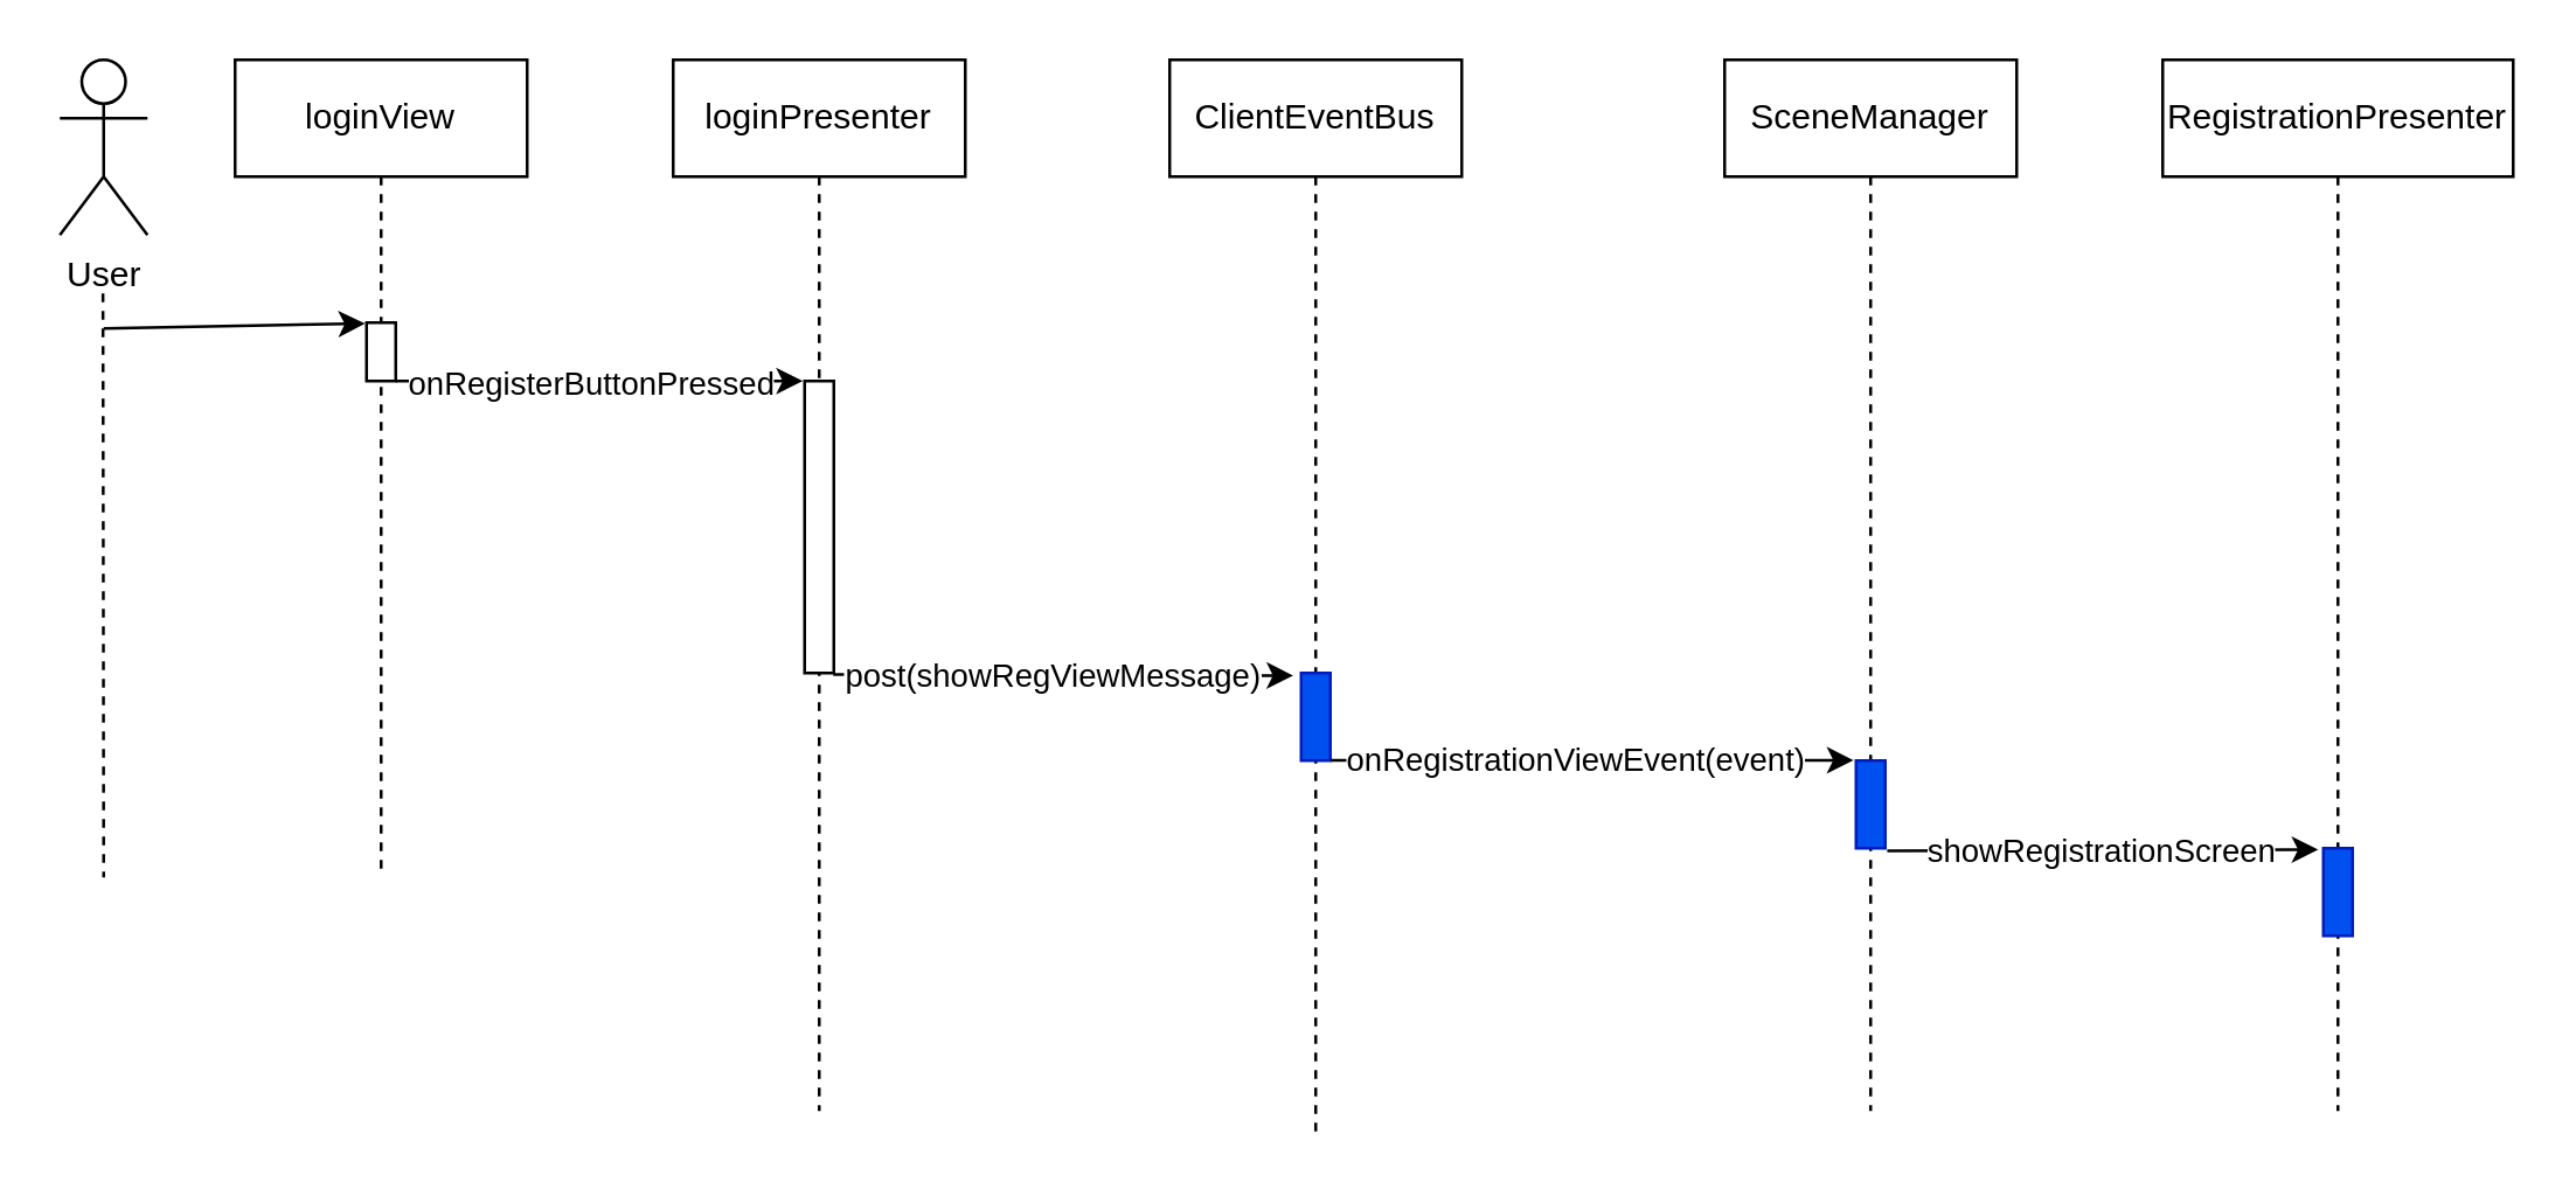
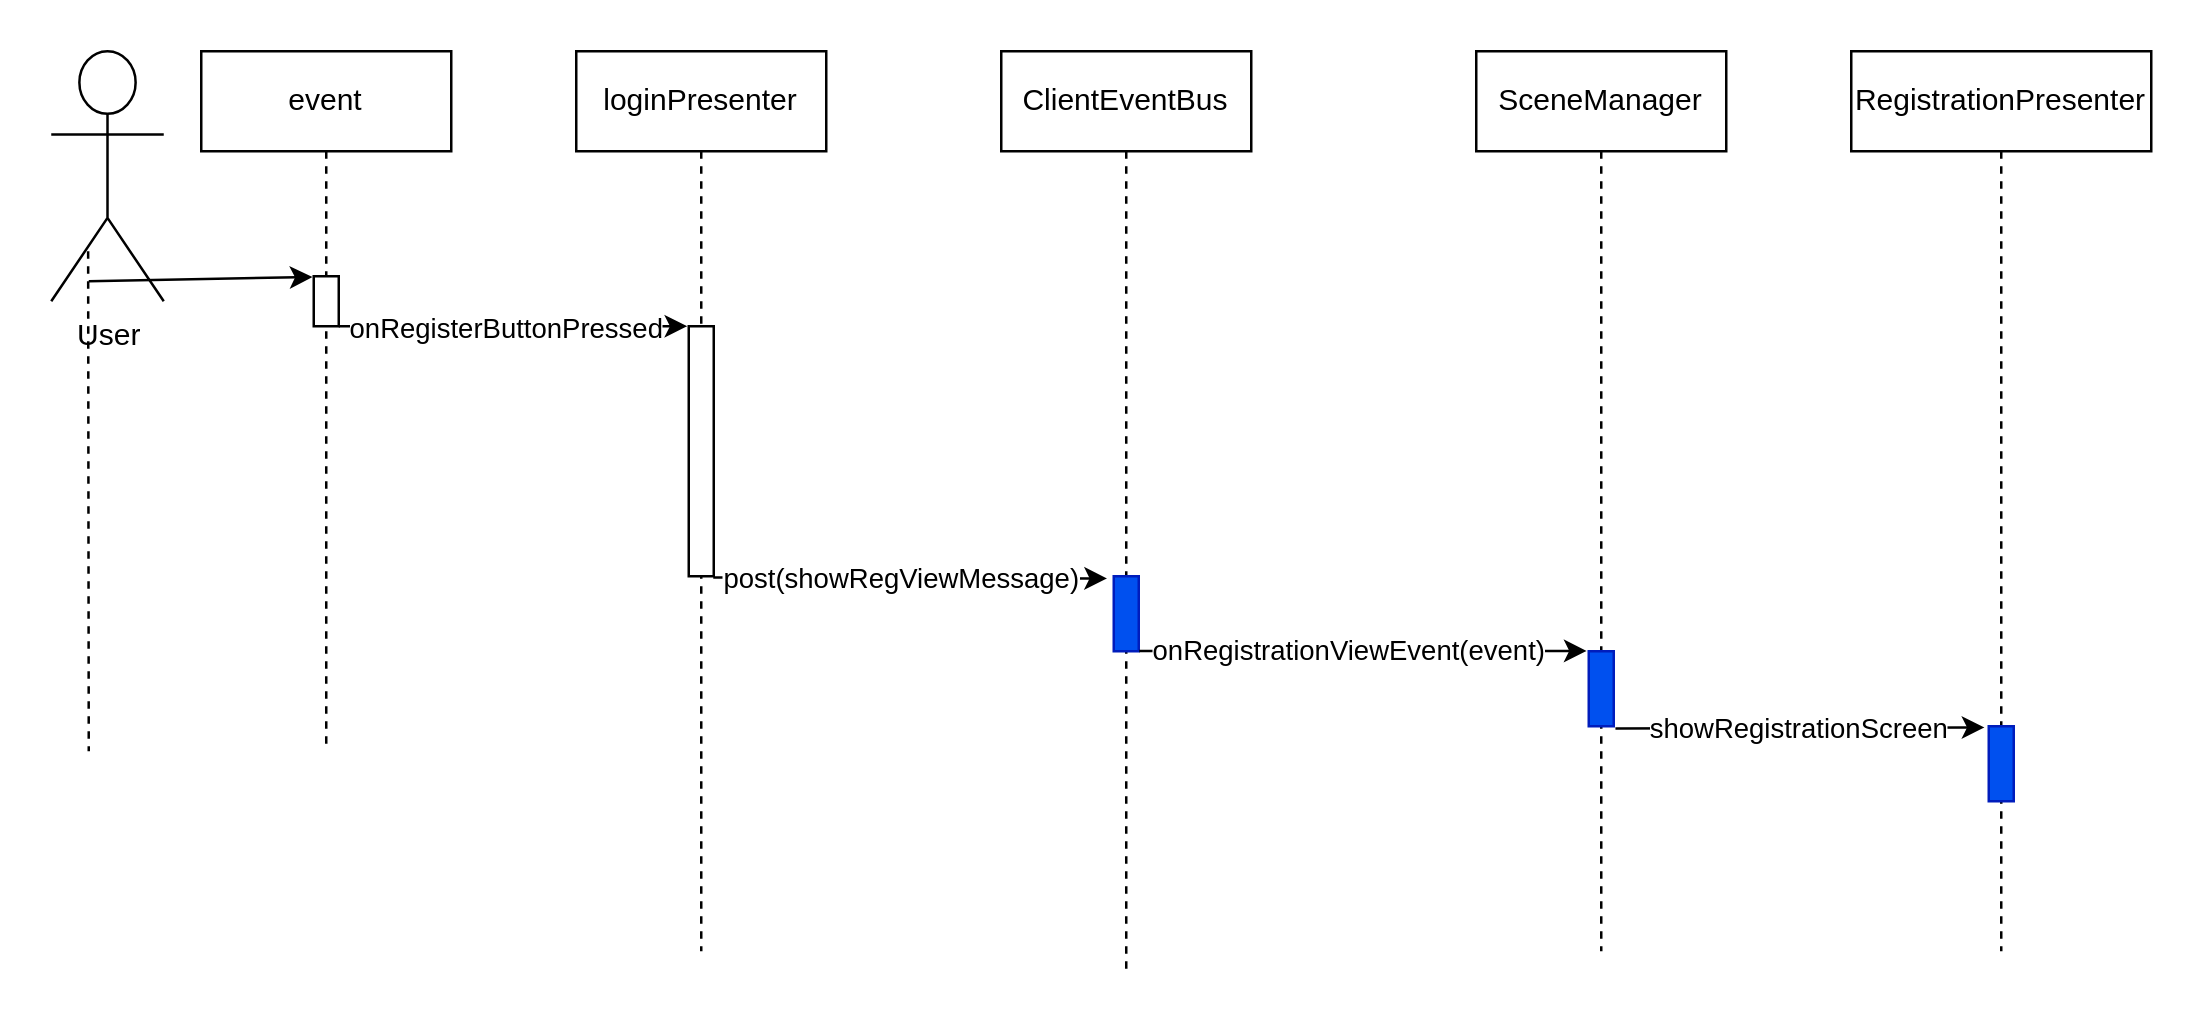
- <mxCell id="4" value="loginView" style="shape=umlLifeline;perimeter=lifelinePerimeter;whiteSpace=wrap;html=1;container=1;collapsible=0;recursiveResize=0;outlineConnect=0;rounded=0;" parent="1" vertex="1"><mxGeometry x="80" y="20" width="100" height="280" as="geometry" /></mxCell>
+ <mxCell id="4" value="event" style="shape=umlLifeline;perimeter=lifelinePerimeter;whiteSpace=wrap;html=1;container=1;collapsible=0;recursiveResize=0;outlineConnect=0;rounded=0;" parent="1" vertex="1"><mxGeometry x="80" y="20" width="100" height="280" as="geometry" /></mxCell>
- <mxCell id="10" value="User" style="shape=umlActor;verticalLabelPosition=bottom;verticalAlign=top;html=1;rounded=0;" parent="1" vertex="1"><mxGeometry x="20" y="20" width="30" height="60" as="geometry" /></mxCell>
+ <mxCell id="10" value="User" style="shape=umlActor;verticalLabelPosition=bottom;verticalAlign=top;html=1;rounded=0;" parent="1" vertex="1"><mxGeometry x="20" y="20" width="45" height="100" as="geometry" /></mxCell>
